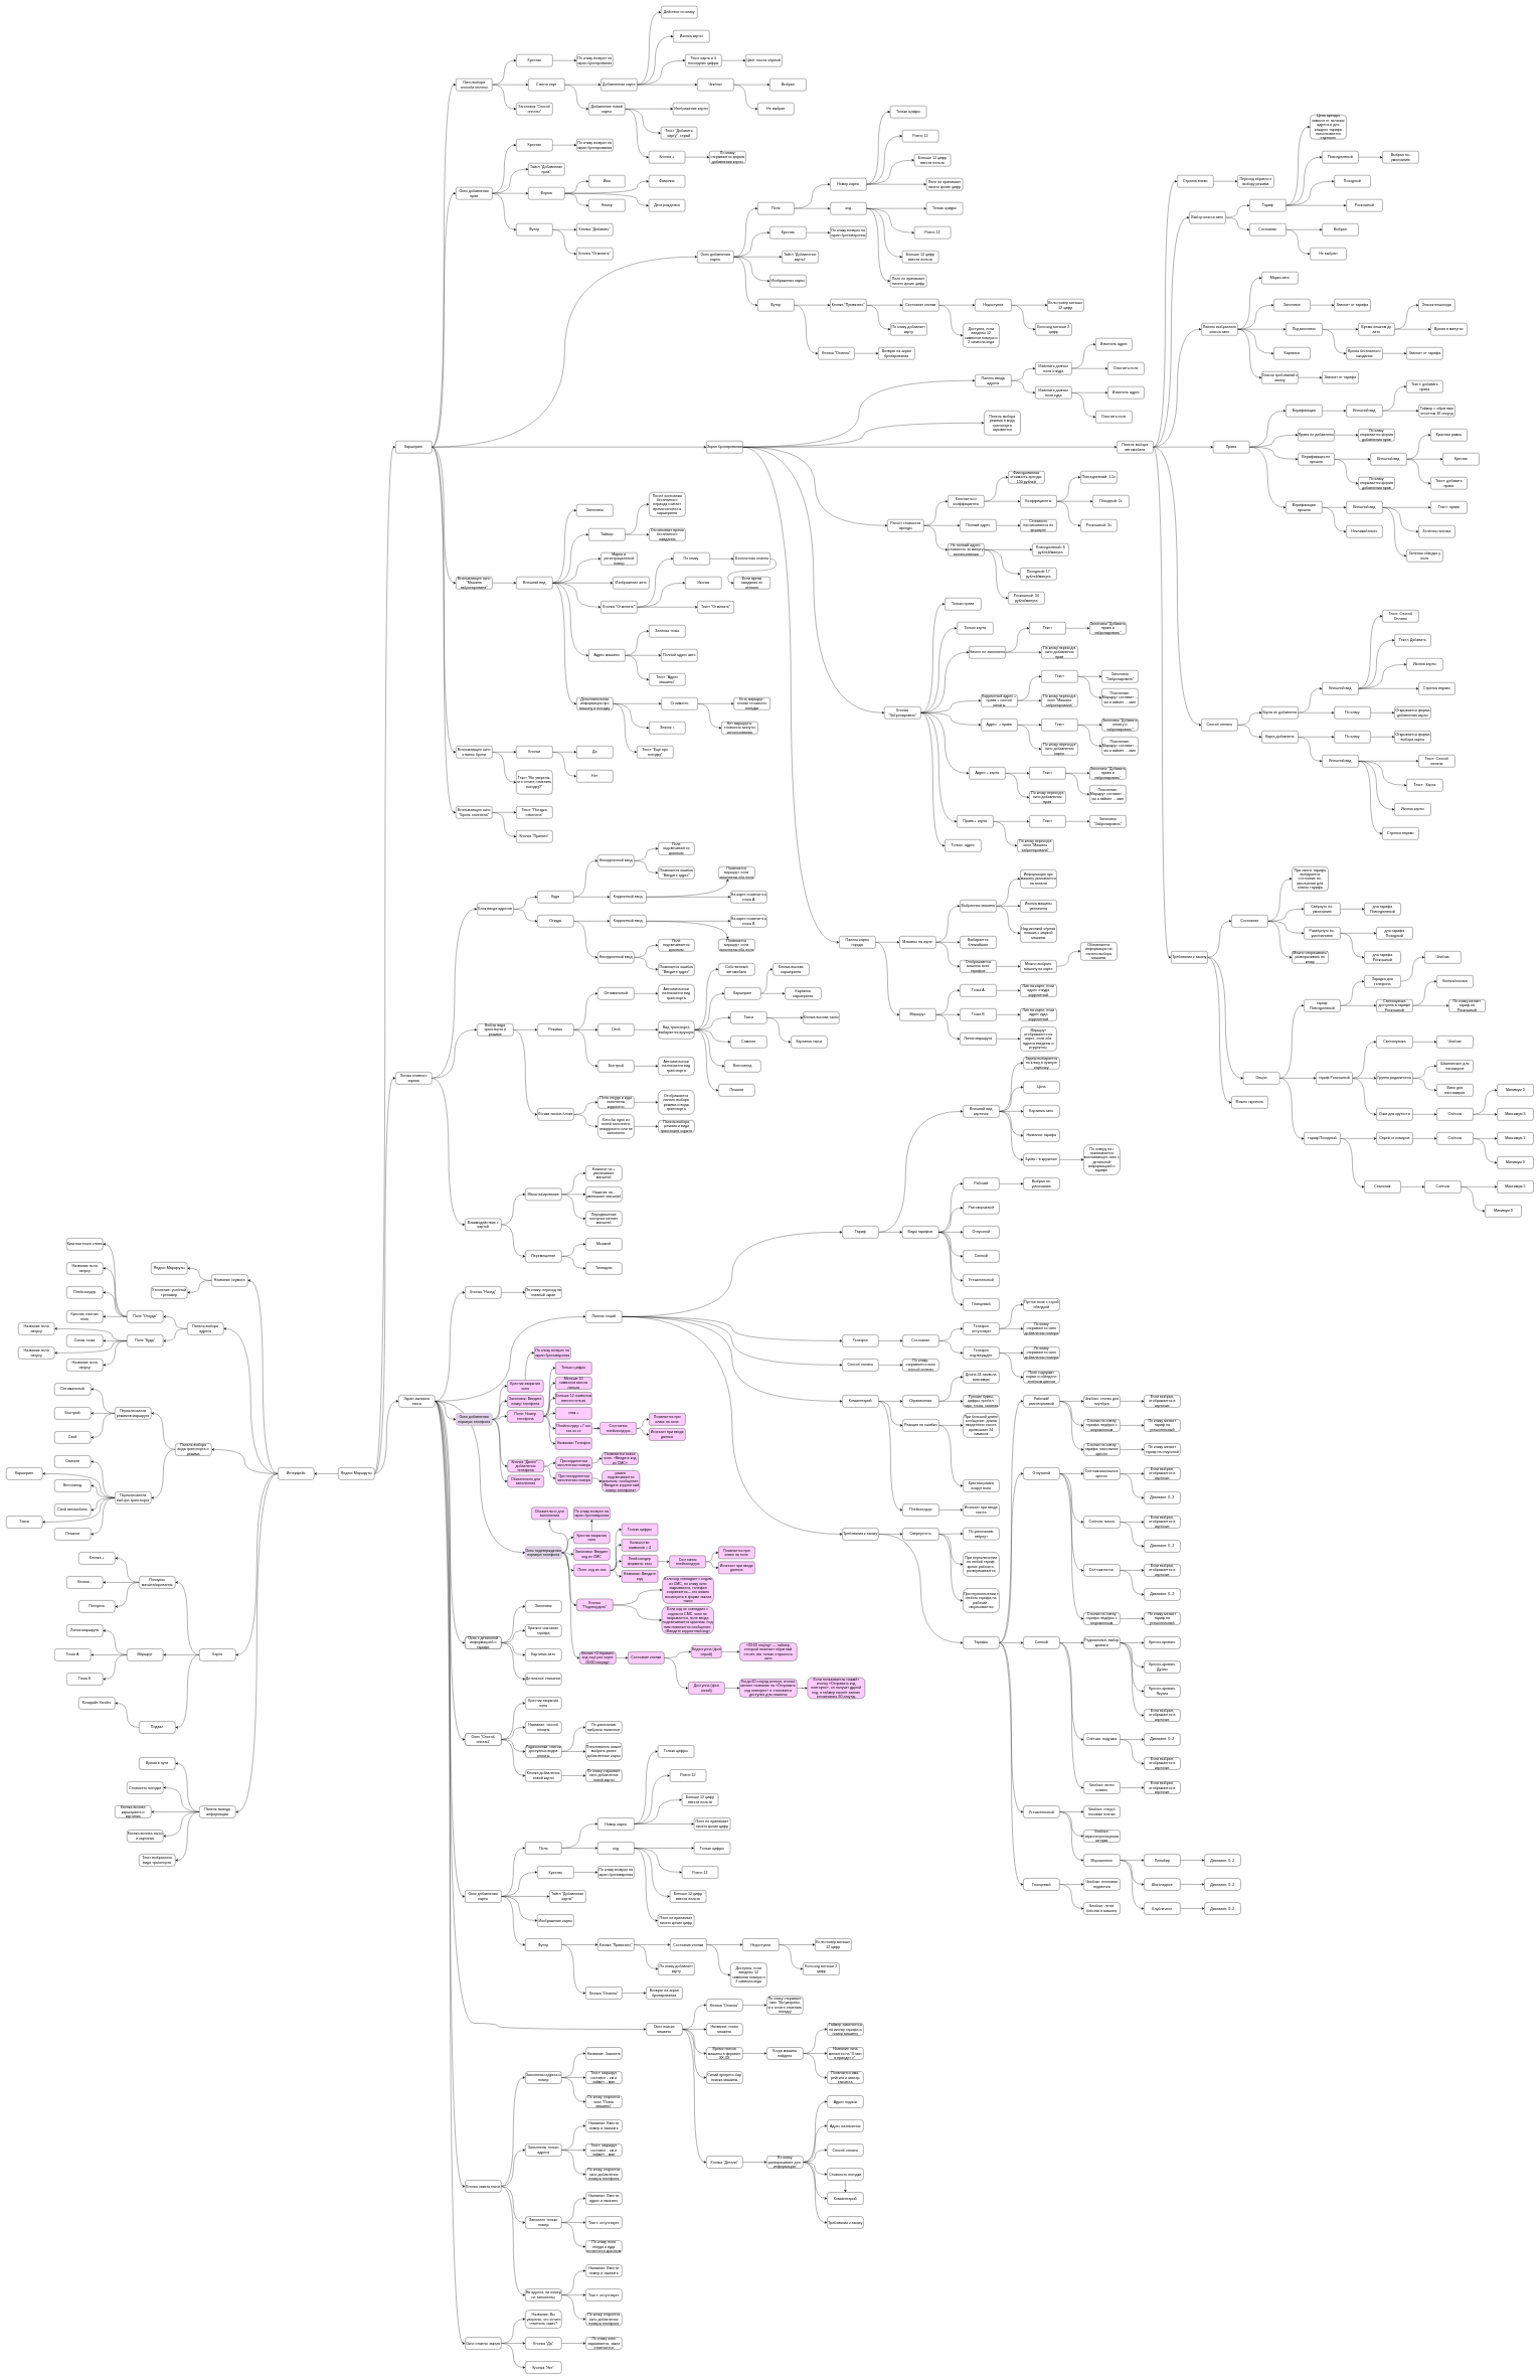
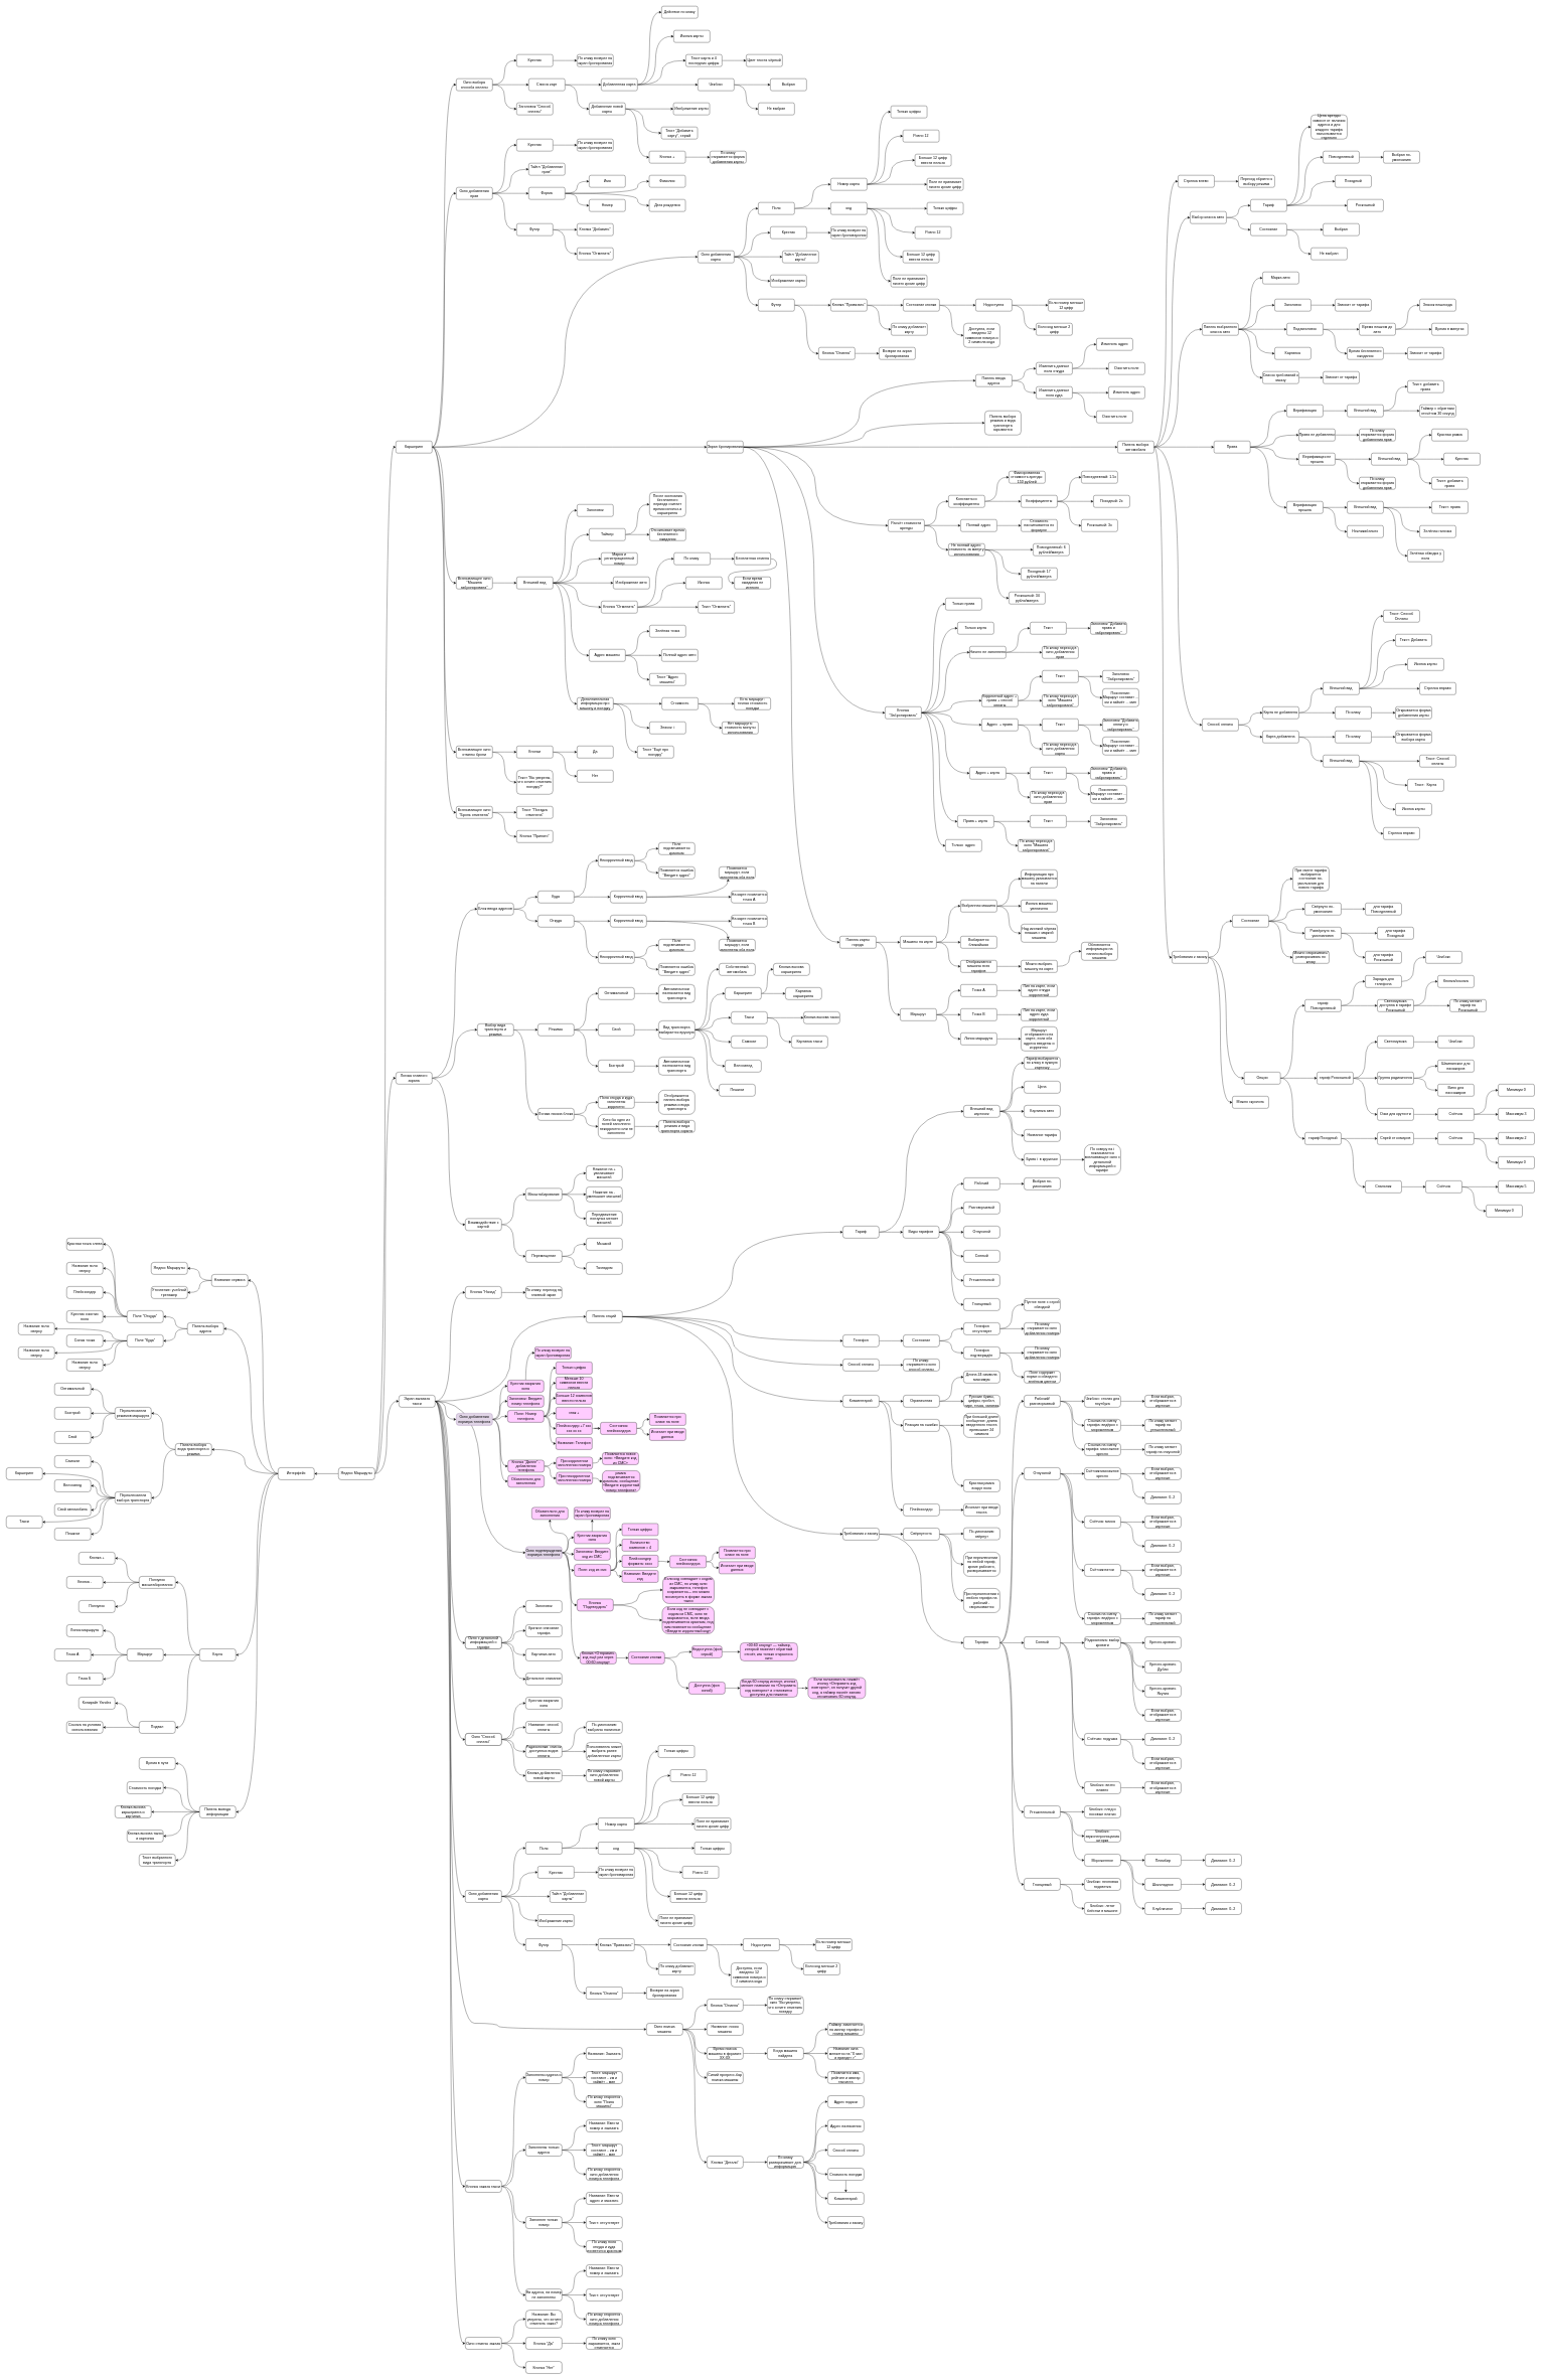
+ <mxCell id="149" value="Ссылка на условия использования" style="rounded=1;whiteSpace=wrap;html=1;arcSize=22;" parent="1" vertex="1"><mxGeometry x="220" y="5700" width="120" height="40" as="geometry" /></mxCell>
+ <mxCell id="141" style="edgeStyle=orthogonalEdgeStyle;curved=1;rounded=0;orthogonalLoop=1;jettySize=auto;html=1;exitX=0;exitY=0.5;exitDx=0;exitDy=0;entryX=1;entryY=0.5;entryDx=0;entryDy=0;" parent="1" source="142" target="149" edge="1"><mxGeometry relative="1" as="geometry" /></mxCell>
